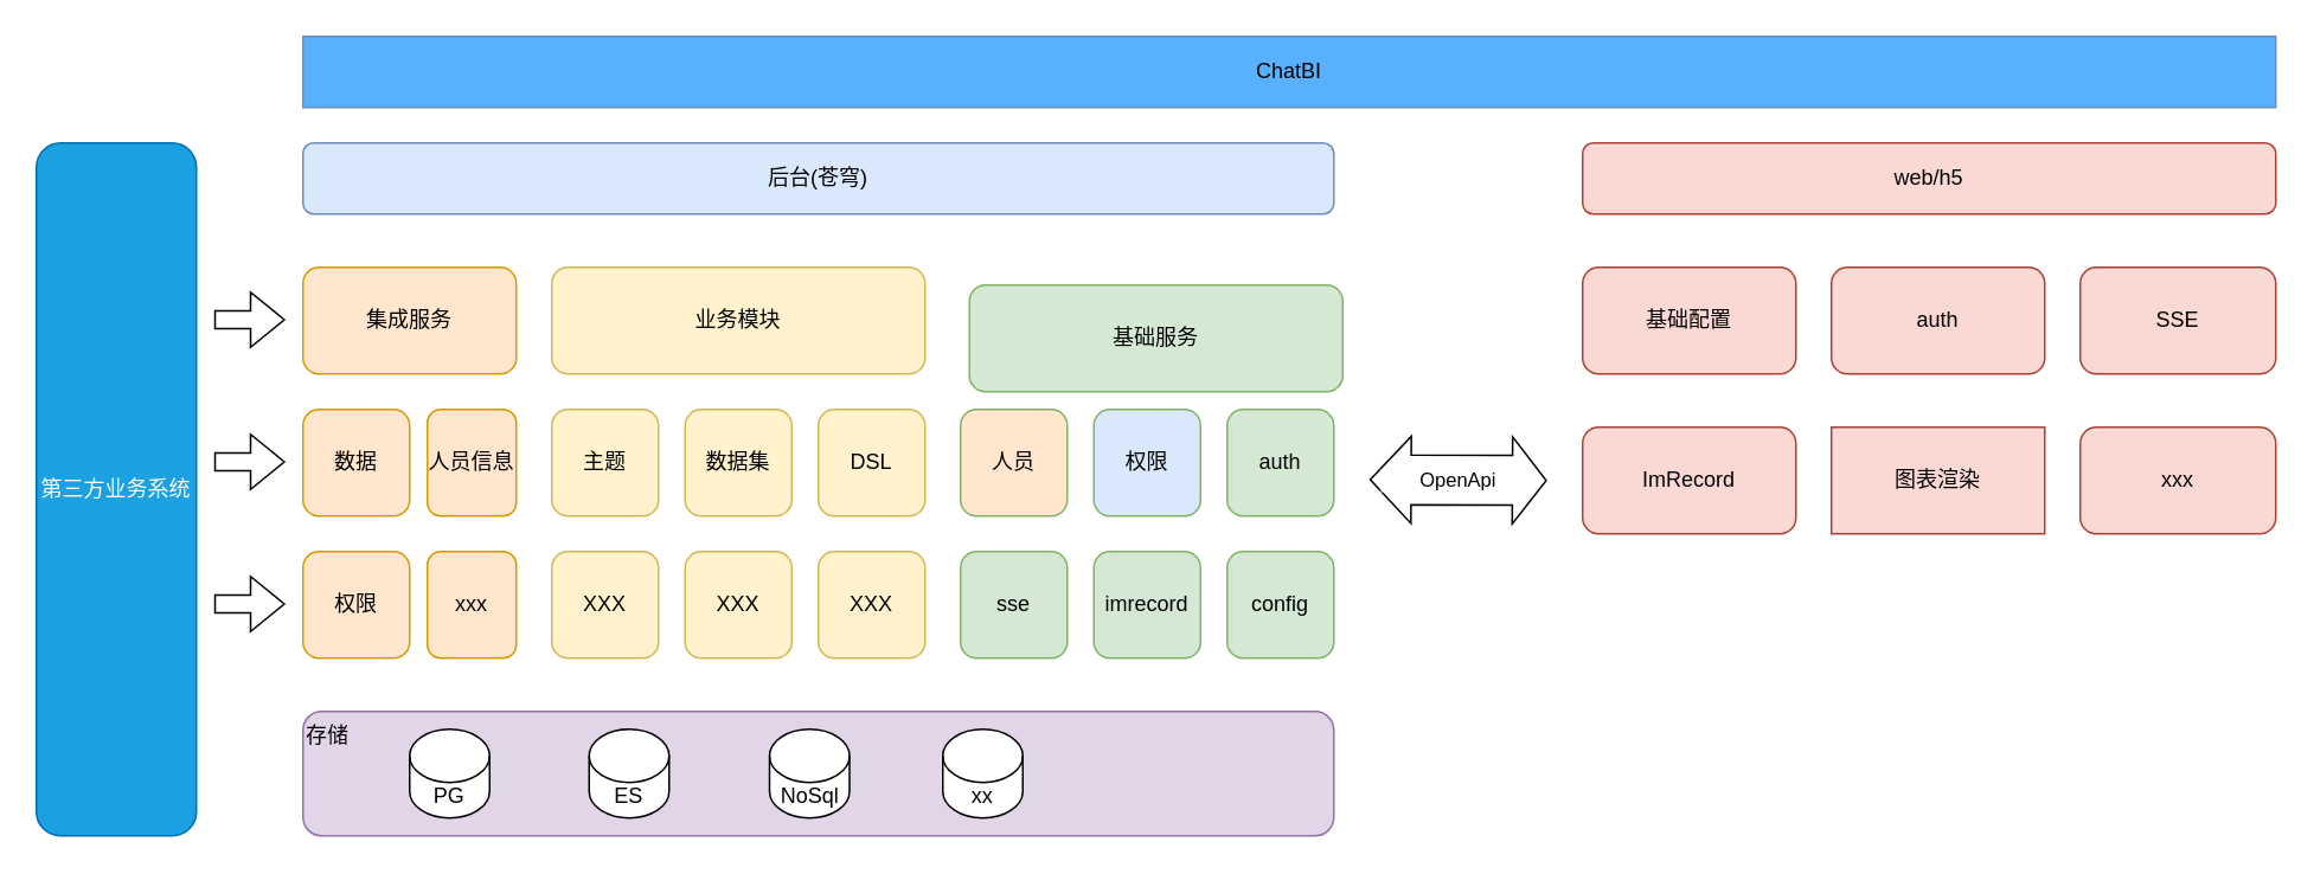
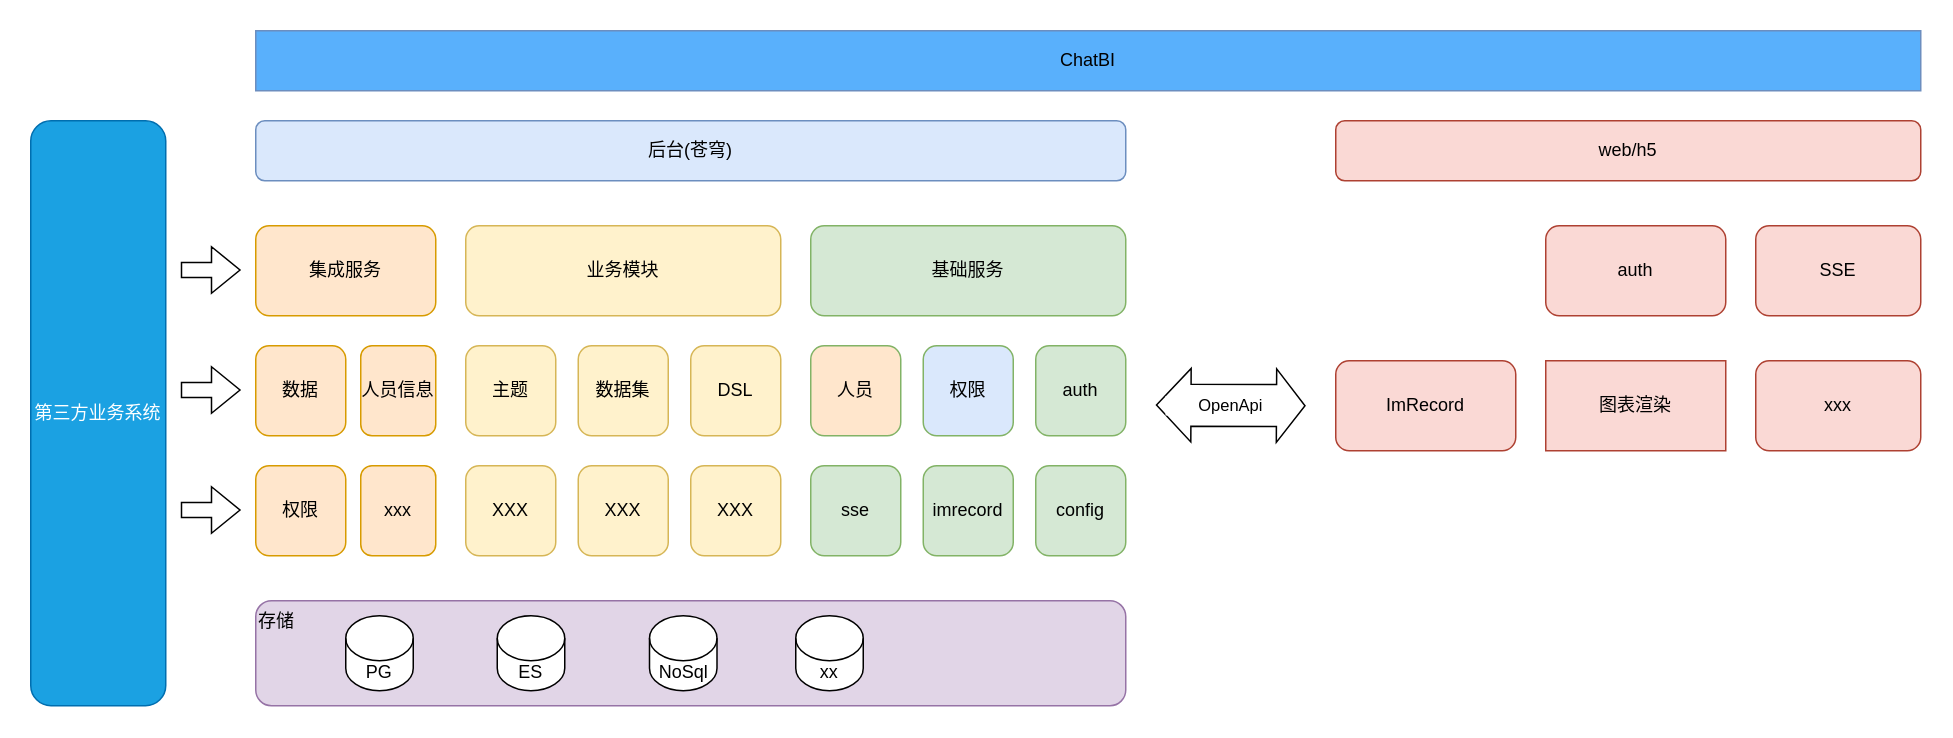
- <mxCell id="38" value="基础配置" style="rounded=1;whiteSpace=wrap;html=1;fillColor=#fad9d5;strokeColor=#ae4132;" vertex="1" parent="1"><mxGeometry x="890" y="150" width="120" height="60" as="geometry" /></mxCell>
- <mxCell id="6" value="基础服务" style="rounded=1;whiteSpace=wrap;html=1;fillColor=#d5e8d4;strokeColor=#82b366;" vertex="1" parent="1"><mxGeometry x="545" y="160" width="210" height="60" as="geometry" /></mxCell>
+ <mxCell id="6" value="基础服务" style="rounded=1;whiteSpace=wrap;html=1;fillColor=#d5e8d4;strokeColor=#82b366;" vertex="1" parent="1"><mxGeometry x="540" y="150" width="210" height="60" as="geometry" /></mxCell>
